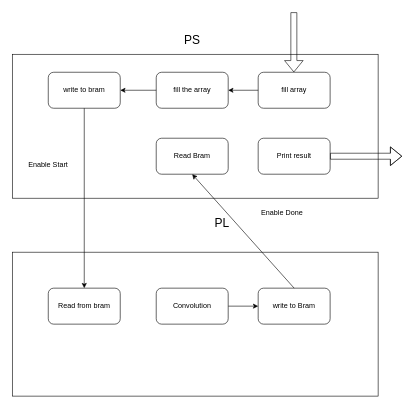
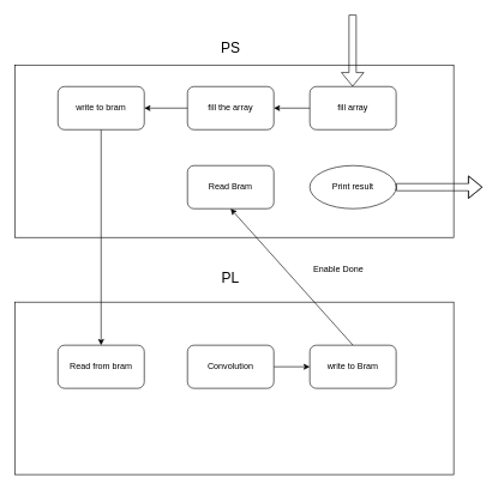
- <mxCell id="18" value="Print res&lt;span data-darkreader-inline-color=&quot;&quot; data-darkreader-inline-bgcolor=&quot;&quot; style=&quot;background-color: initial; color: rgb(0, 0, 0); --darkreader-inline-bgcolor: initial; --darkreader-inline-color: #e8e6e3;&quot;&gt;ult&lt;/span&gt;" style="rounded=1;whiteSpace=wrap;html=1;" parent="1" vertex="1"><mxGeometry x="430" y="230" width="120" height="60" as="geometry" /></mxCell>
+ <mxCell id="18" value="Print res&lt;span data-darkreader-inline-color=&quot;&quot; data-darkreader-inline-bgcolor=&quot;&quot; style=&quot;background-color: initial; color: rgb(0, 0, 0); --darkreader-inline-bgcolor: initial; --darkreader-inline-color: #e8e6e3;&quot;&gt;ult&lt;/span&gt;" style="ellipse;whiteSpace=wrap;html=1;" parent="1" vertex="1"><mxGeometry x="430" y="230" width="120" height="60" as="geometry" /></mxCell>
- <mxCell id="21" value="Enable Start" style="text;html=1;align=center;verticalAlign=middle;whiteSpace=wrap;rounded=0;" vertex="1" parent="1"><mxGeometry x="40" y="260" width="80" height="30" as="geometry" /></mxCell>
- <mxCell id="22" value="Enable Done" style="text;html=1;align=center;verticalAlign=middle;whiteSpace=wrap;rounded=0;" vertex="1" parent="1"><mxGeometry x="430" y="340" width="80" height="30" as="geometry" /></mxCell>
+ <mxCell id="22" value="Enable Done" style="text;html=1;align=center;verticalAlign=middle;whiteSpace=wrap;rounded=0;" vertex="1" parent="1"><mxGeometry x="430" y="360" width="80" height="30" as="geometry" /></mxCell>
- <mxCell id="9" value="&lt;font style=&quot;font-size: 20px;&quot;&gt;PL&lt;/font&gt;" style="text;html=1;align=center;verticalAlign=middle;whiteSpace=wrap;rounded=0;" parent="1" vertex="1"><mxGeometry x="340" y="355" width="60" height="30" as="geometry" /></mxCell>
+ <mxCell id="9" value="&lt;font style=&quot;font-size: 20px;&quot;&gt;PL&lt;/font&gt;" style="text;html=1;align=center;verticalAlign=middle;whiteSpace=wrap;rounded=0;" parent="1" vertex="1"><mxGeometry x="290" y="370" width="60" height="30" as="geometry" /></mxCell>
